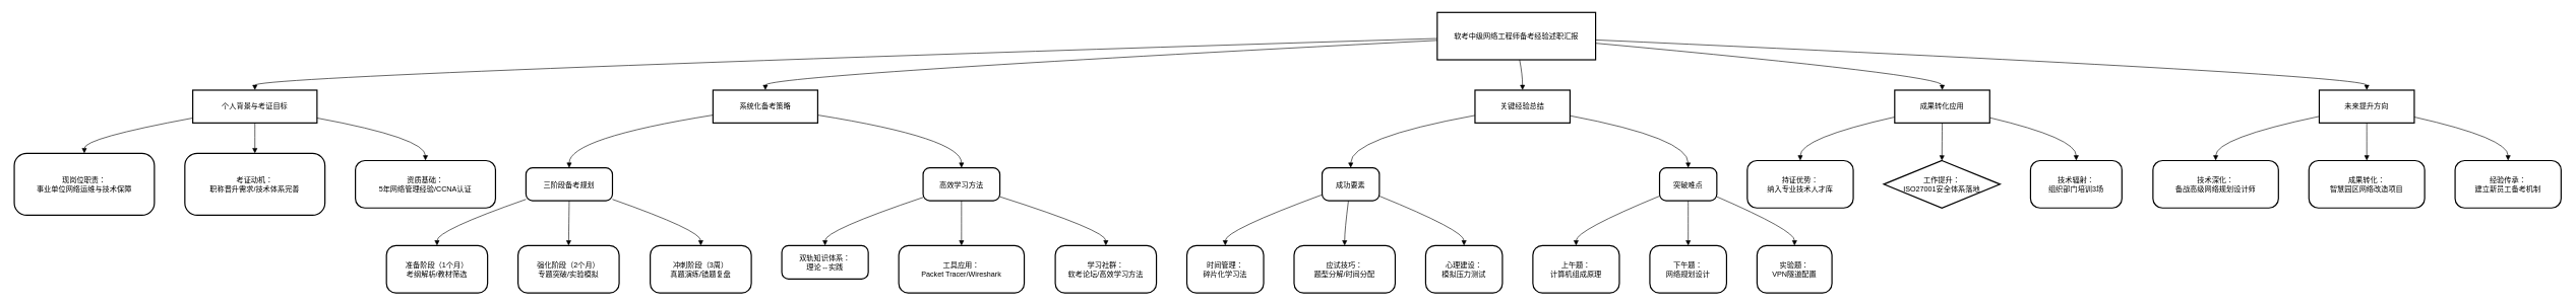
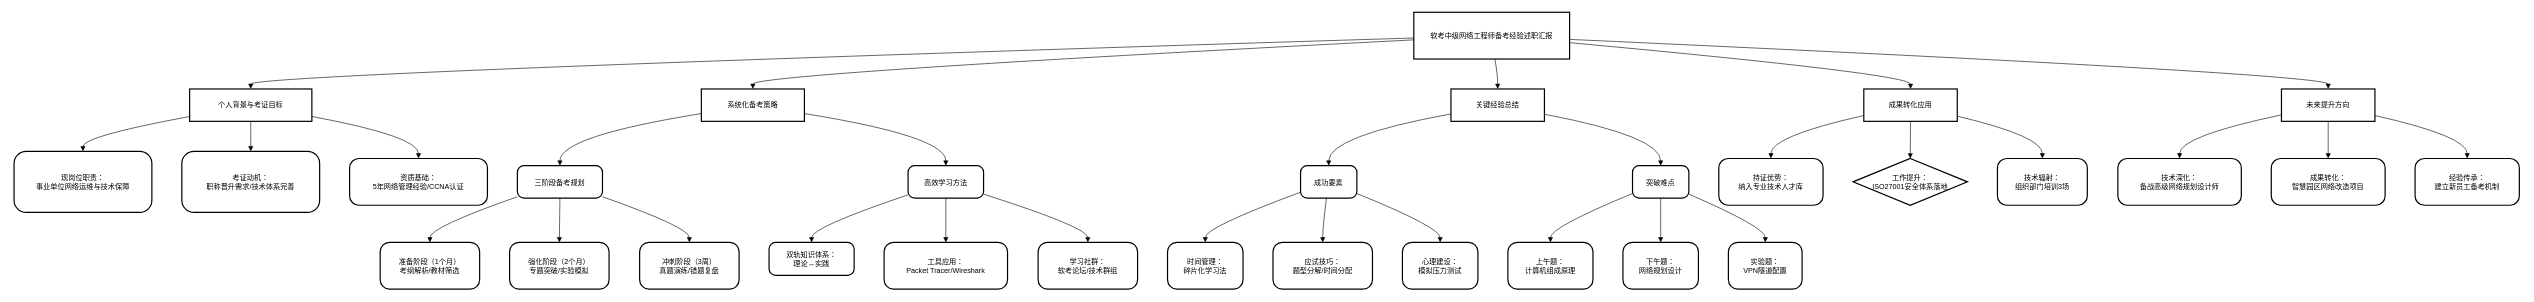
- <mxCell id="18" value="学习社群：&#10;软考论坛/高效学习方法" style="rounded=1;arcSize=20;strokeWidth=2" vertex="1" parent="1"><mxGeometry x="1729" y="404" width="166" height="78" as="geometry" /></mxCell>
+ <mxCell id="18" value="学习社群：&#10;软考论坛/技术群组" style="rounded=1;arcSize=20;strokeWidth=2" vertex="1" parent="1"><mxGeometry x="1729" y="404" width="166" height="78" as="geometry" /></mxCell>
